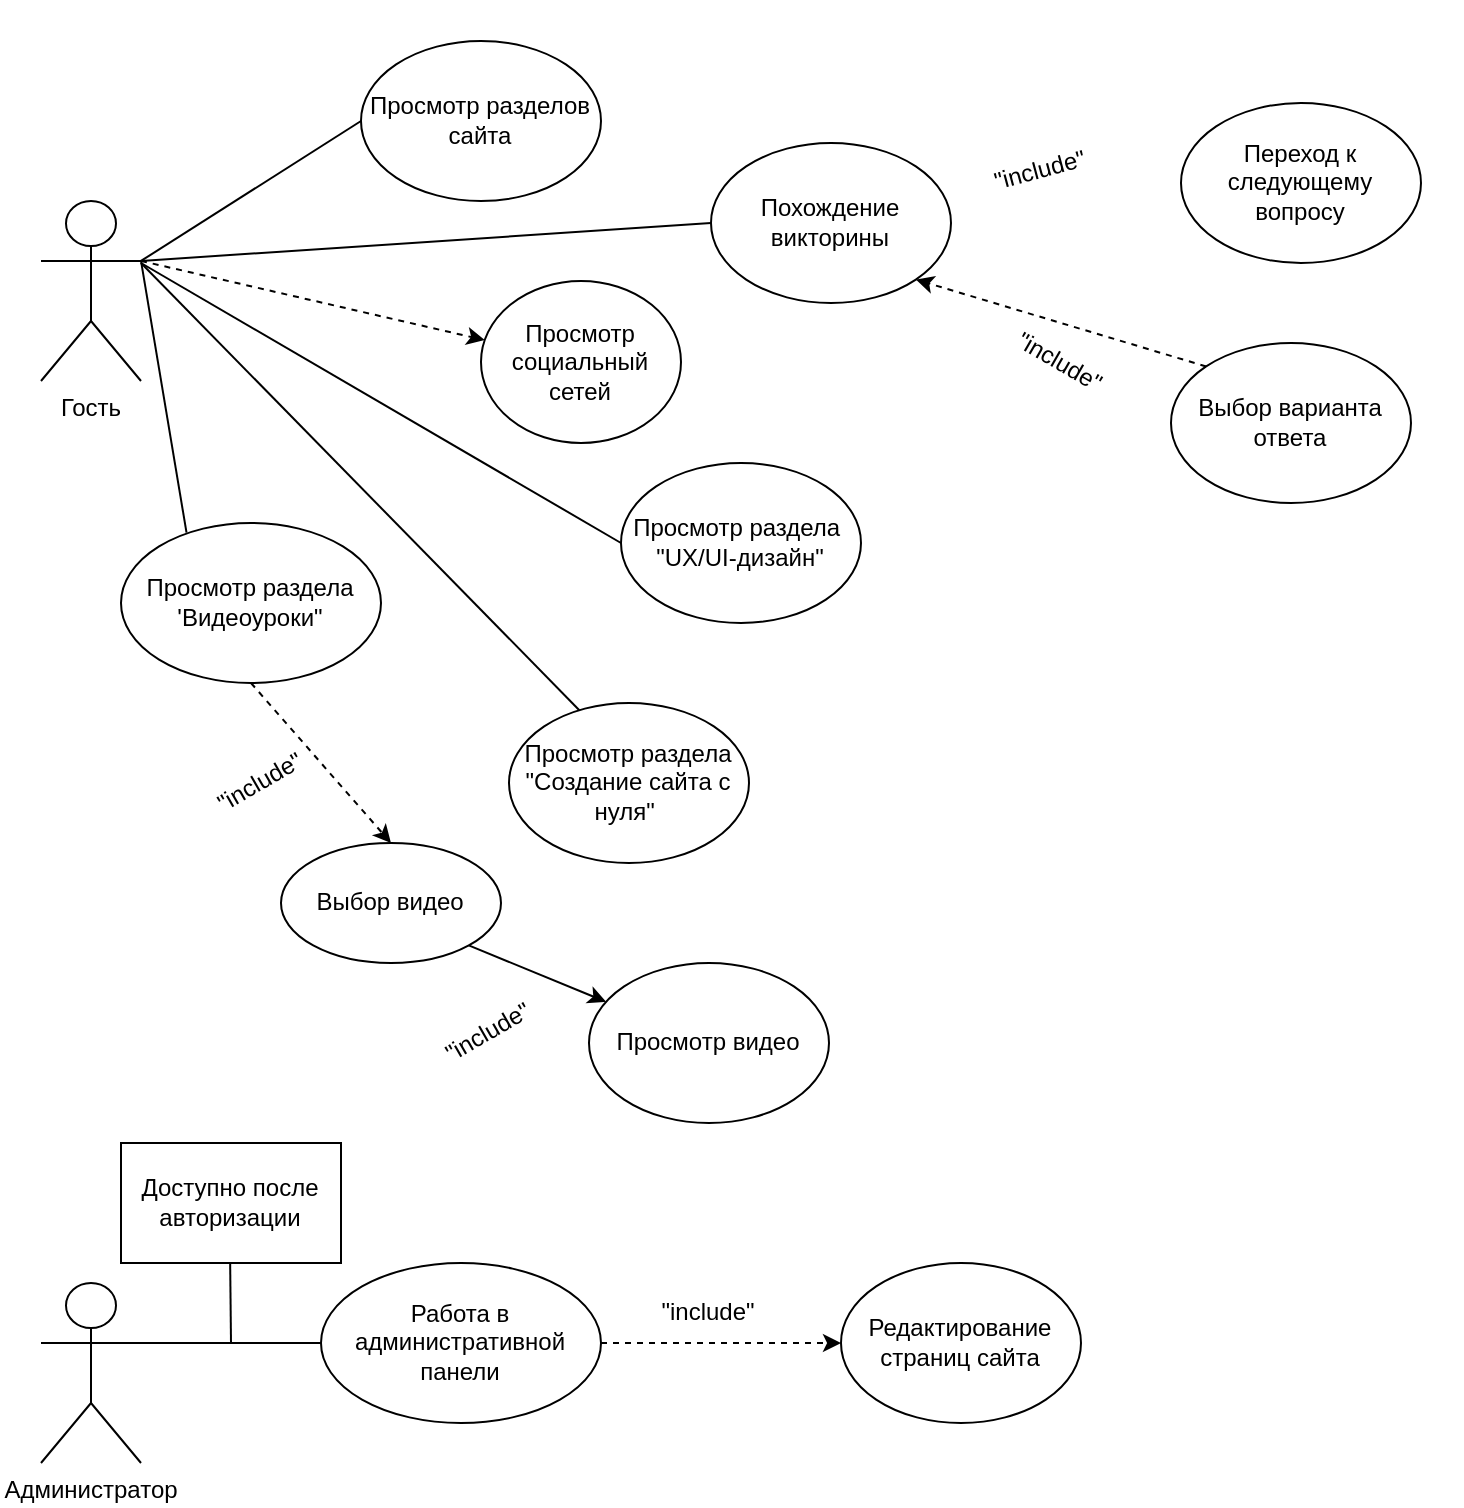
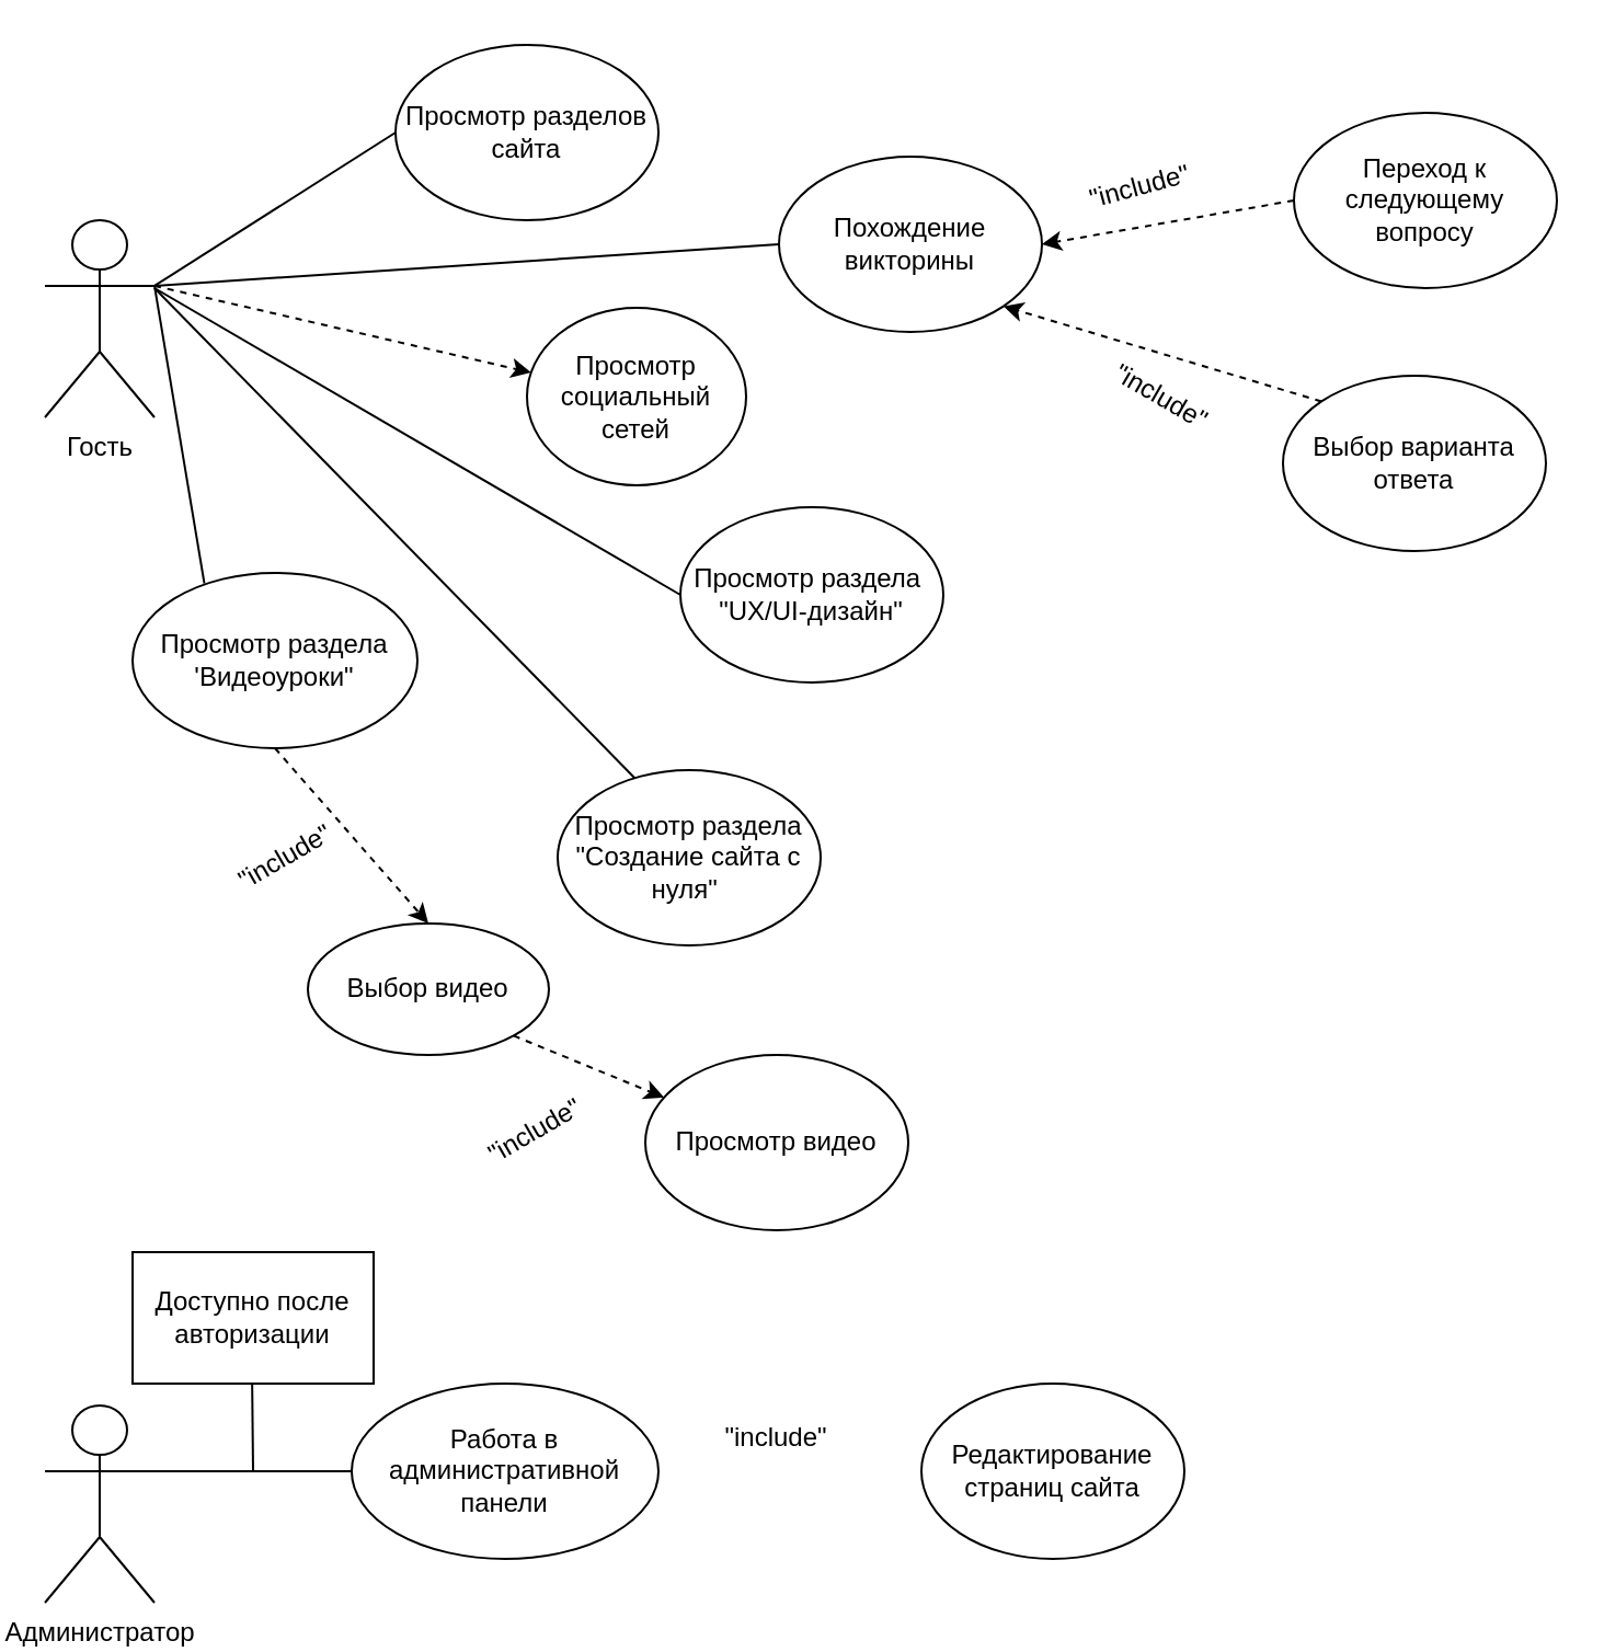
+ <mxCell id="12" style="edgeStyle=none;rounded=0;orthogonalLoop=1;jettySize=auto;html=1;exitX=0;exitY=0.5;exitDx=0;exitDy=0;entryX=1;entryY=0.5;entryDx=0;entryDy=0;dashed=1;" parent="1" source="13" target="7" edge="1"><mxGeometry relative="1" as="geometry"><Array as="points" /></mxGeometry></mxCell>
- <mxCell id="25" style="edgeStyle=none;rounded=0;orthogonalLoop=1;jettySize=auto;html=1;exitX=1;exitY=1;exitDx=0;exitDy=0;dashed=0;" parent="1" source="26" target="27" edge="1"><mxGeometry relative="1" as="geometry"><mxPoint x="244" y="471" as="sourcePoint" /></mxGeometry></mxCell>
+ <mxCell id="25" style="edgeStyle=none;rounded=0;orthogonalLoop=1;jettySize=auto;html=1;exitX=1;exitY=1;exitDx=0;exitDy=0;dashed=1;" parent="1" source="26" target="27" edge="1"><mxGeometry relative="1" as="geometry"><mxPoint x="244" y="471" as="sourcePoint" /></mxGeometry></mxCell>
- <mxCell id="14" style="edgeStyle=none;rounded=0;orthogonalLoop=1;jettySize=auto;html=1;exitX=1;exitY=0.5;exitDx=0;exitDy=0;entryX=0;entryY=0.5;entryDx=0;entryDy=0;dashed=1;" parent="1" source="15" target="17" edge="1"><mxGeometry relative="1" as="geometry" /></mxCell>
